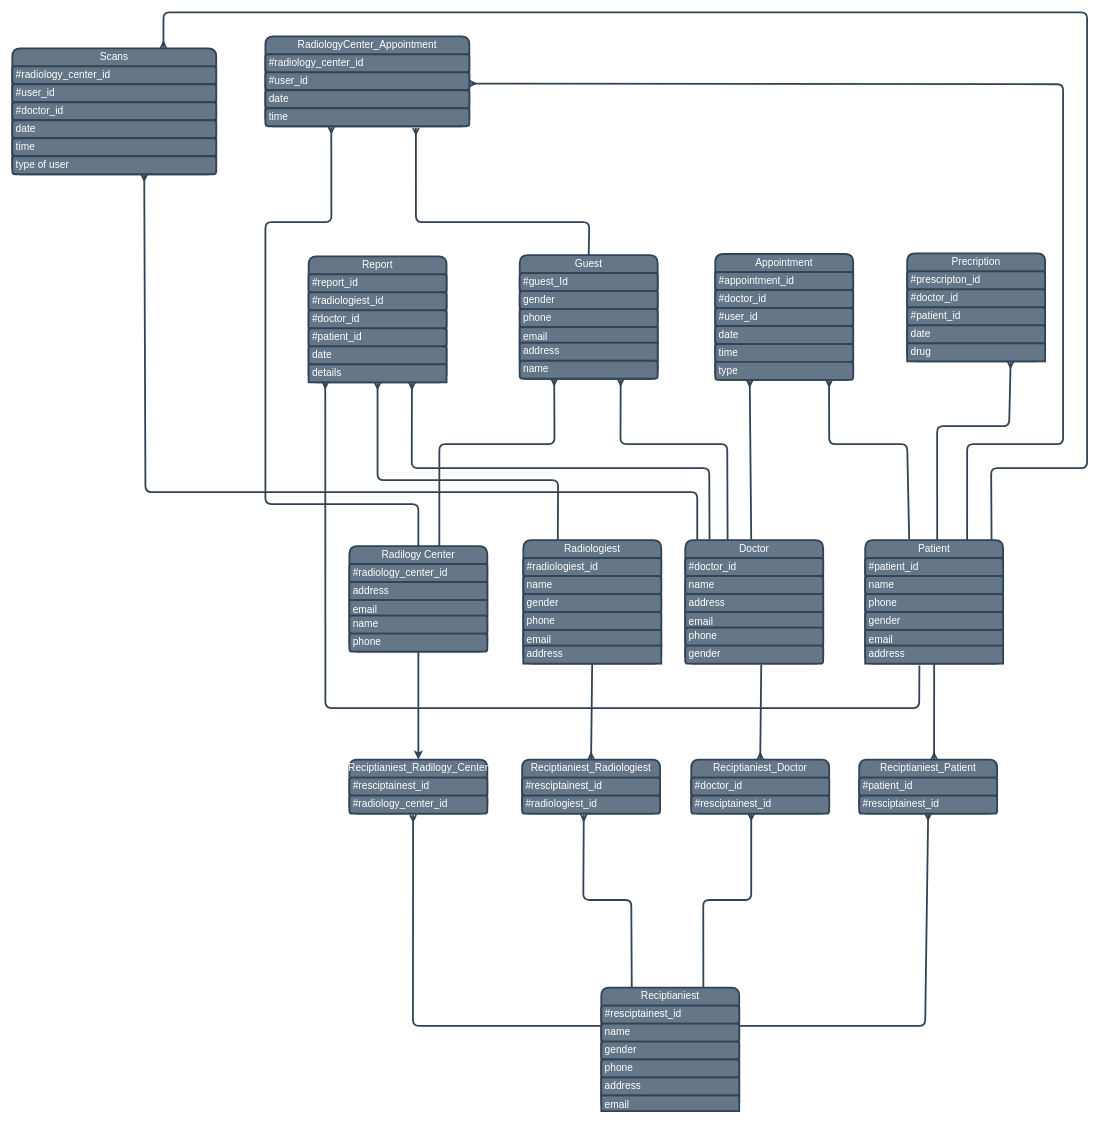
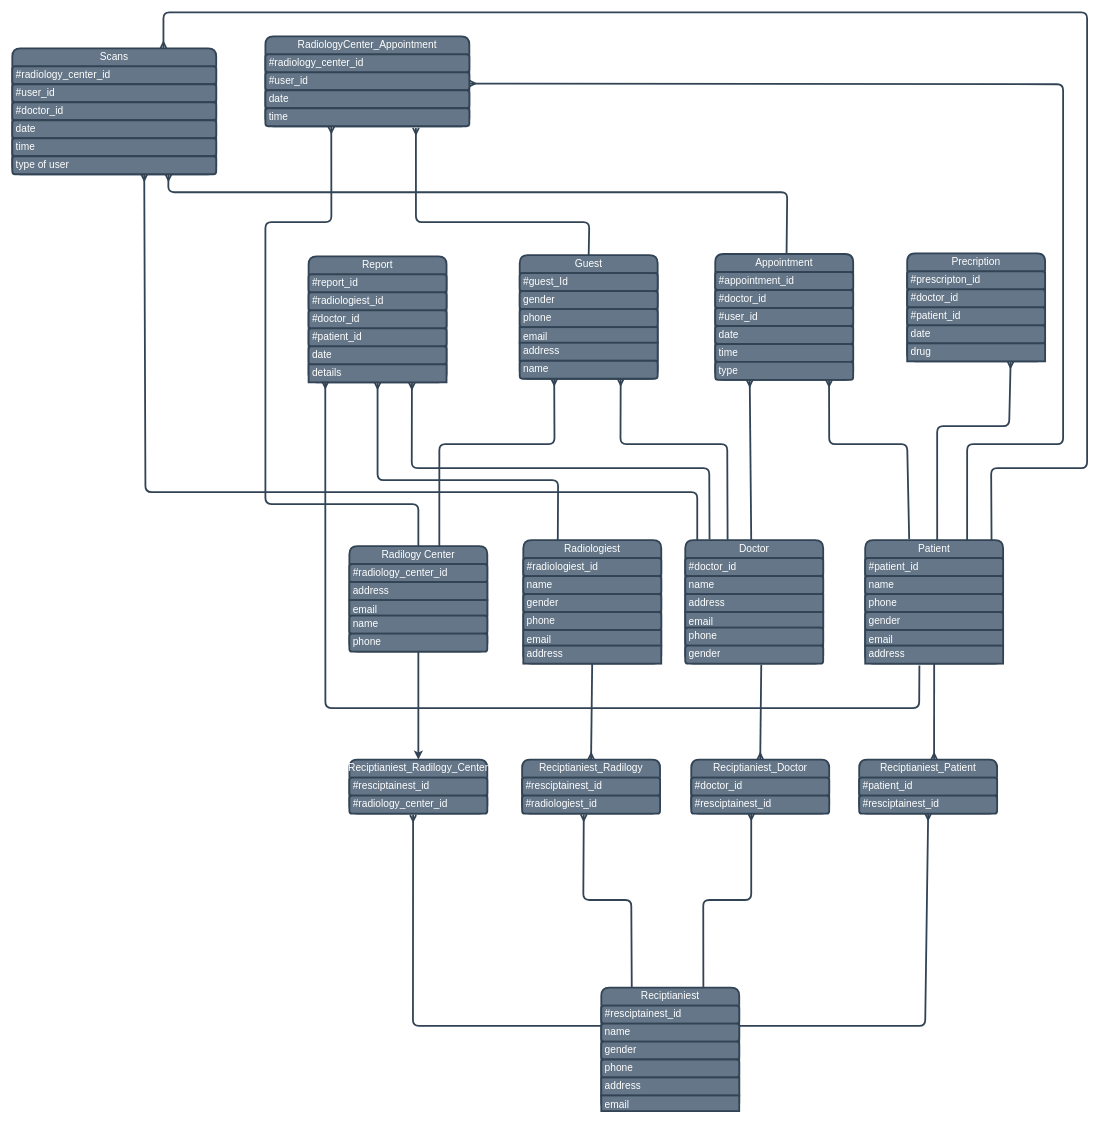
+ <mxCell id="107" style="edgeStyle=none;html=1;exitX=0.517;exitY=-0.004;exitDx=0;exitDy=0;rounded=1;strokeWidth=3;endArrow=ERmany;endFill=0;fontSize=17;labelBorderColor=none;fillColor=#647687;strokeColor=#314354;entryX=0.766;entryY=1.006;entryDx=0;entryDy=0;entryPerimeter=0;exitPerimeter=0;" parent="1" target="105" edge="1" source="69"><mxGeometry relative="1" as="geometry"><mxPoint x="957" y="444" as="sourcePoint" /><mxPoint x="222" y="310" as="targetPoint" /><Array as="points"><mxPoint x="1312" y="320" /><mxPoint x="280" y="320" /></Array></mxGeometry></mxCell>
- <mxCell id="53" value="Reciptianiest_Radiologiest" style="swimlane;fontStyle=0;childLayout=stackLayout;horizontal=1;startSize=30;horizontalStack=0;resizeParent=1;resizeParentMax=0;resizeLast=0;collapsible=1;marginBottom=0;whiteSpace=wrap;html=1;rounded=1;strokeWidth=3;fontSize=17;labelBorderColor=none;fillColor=#647687;fontColor=#ffffff;strokeColor=#314354;" parent="1" vertex="1"><mxGeometry x="870" y="1266" width="230" height="90" as="geometry" /></mxCell>
+ <mxCell id="53" value="Reciptianiest_Radilogy" style="swimlane;fontStyle=0;childLayout=stackLayout;horizontal=1;startSize=30;horizontalStack=0;resizeParent=1;resizeParentMax=0;resizeLast=0;collapsible=1;marginBottom=0;whiteSpace=wrap;html=1;rounded=1;strokeWidth=3;fontSize=17;labelBorderColor=none;fillColor=#647687;fontColor=#ffffff;strokeColor=#314354;" parent="1" vertex="1"><mxGeometry x="870" y="1266" width="230" height="90" as="geometry" /></mxCell>
